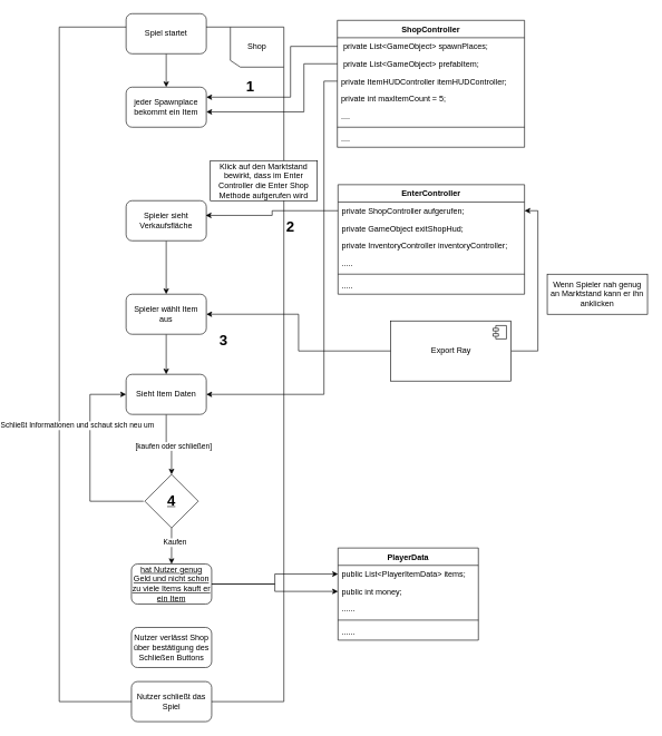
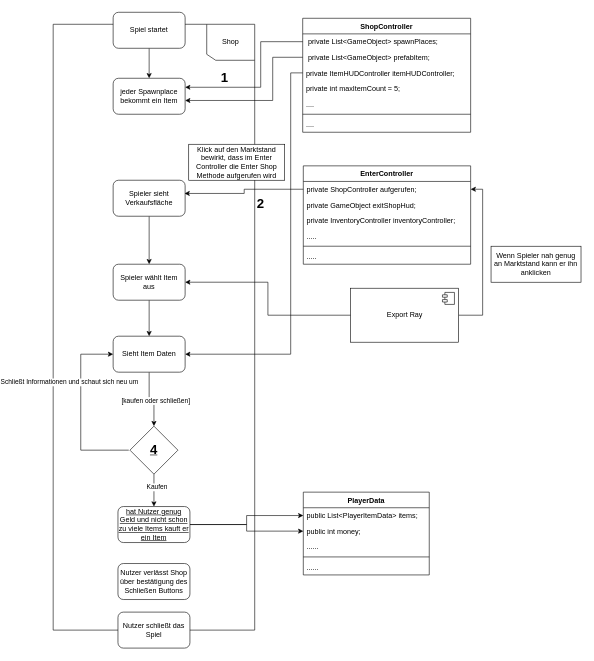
- <mxCell id="50" value="&lt;b&gt;&lt;font style=&quot;font-size: 22px&quot;&gt;3&lt;/font&gt;&lt;/b&gt;" style="text;html=1;strokeColor=none;fillColor=none;align=center;verticalAlign=middle;whiteSpace=wrap;rounded=0;sketch=0;" vertex="1" parent="1"><mxGeometry x="246" y="500" width="40" height="20" as="geometry" /></mxCell>
